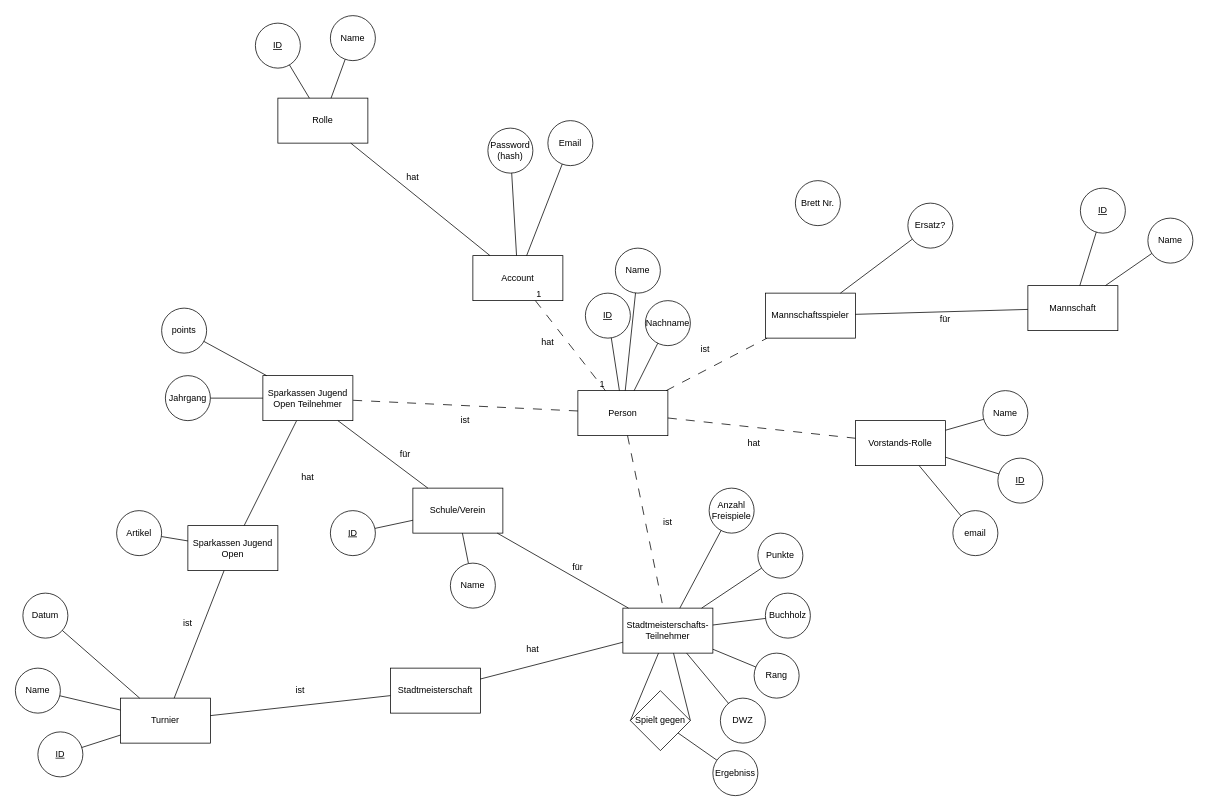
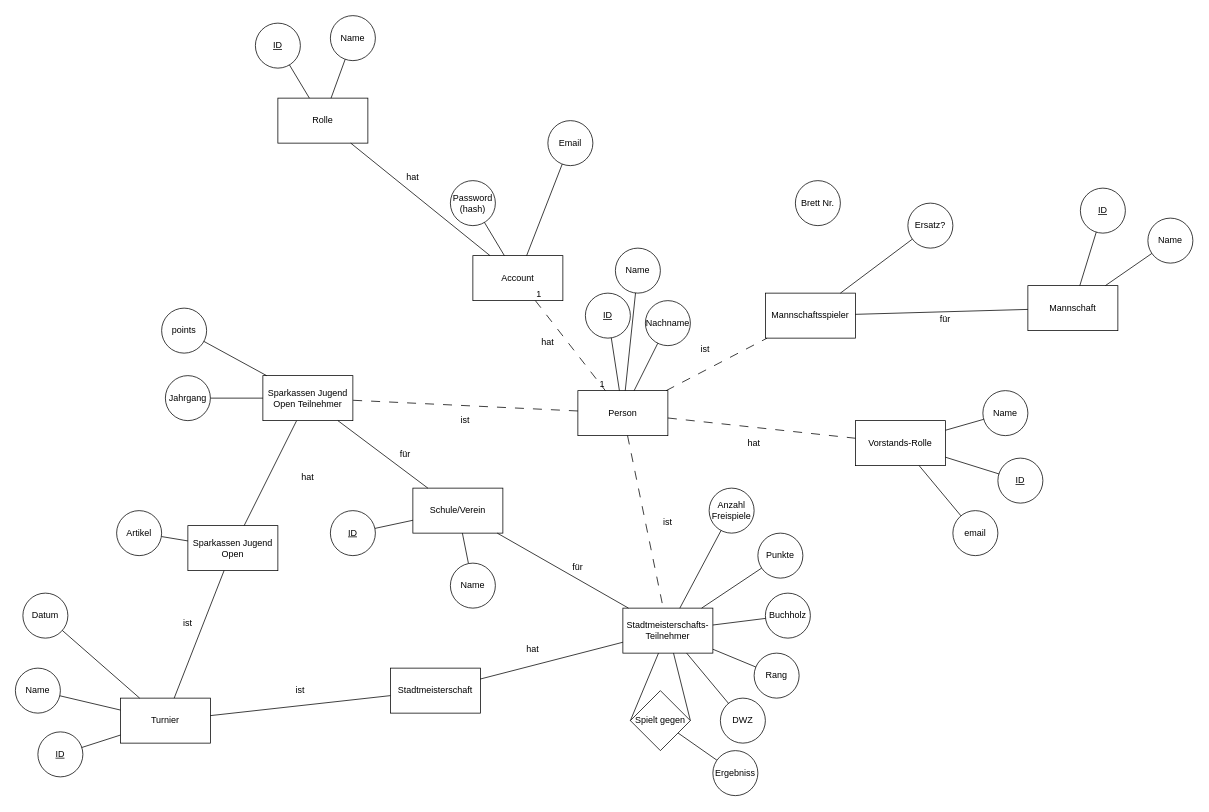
- <mxCell id="15" value="Password (hash)" style="ellipse;whiteSpace=wrap;html=1;aspect=fixed;" parent="1" vertex="1"><mxGeometry x="650" y="170" width="60" height="60" as="geometry" /></mxCell>
+ <mxCell id="15" value="Password (hash)" style="ellipse;whiteSpace=wrap;html=1;aspect=fixed;" parent="1" vertex="1"><mxGeometry x="600" y="240" width="60" height="60" as="geometry" /></mxCell>
